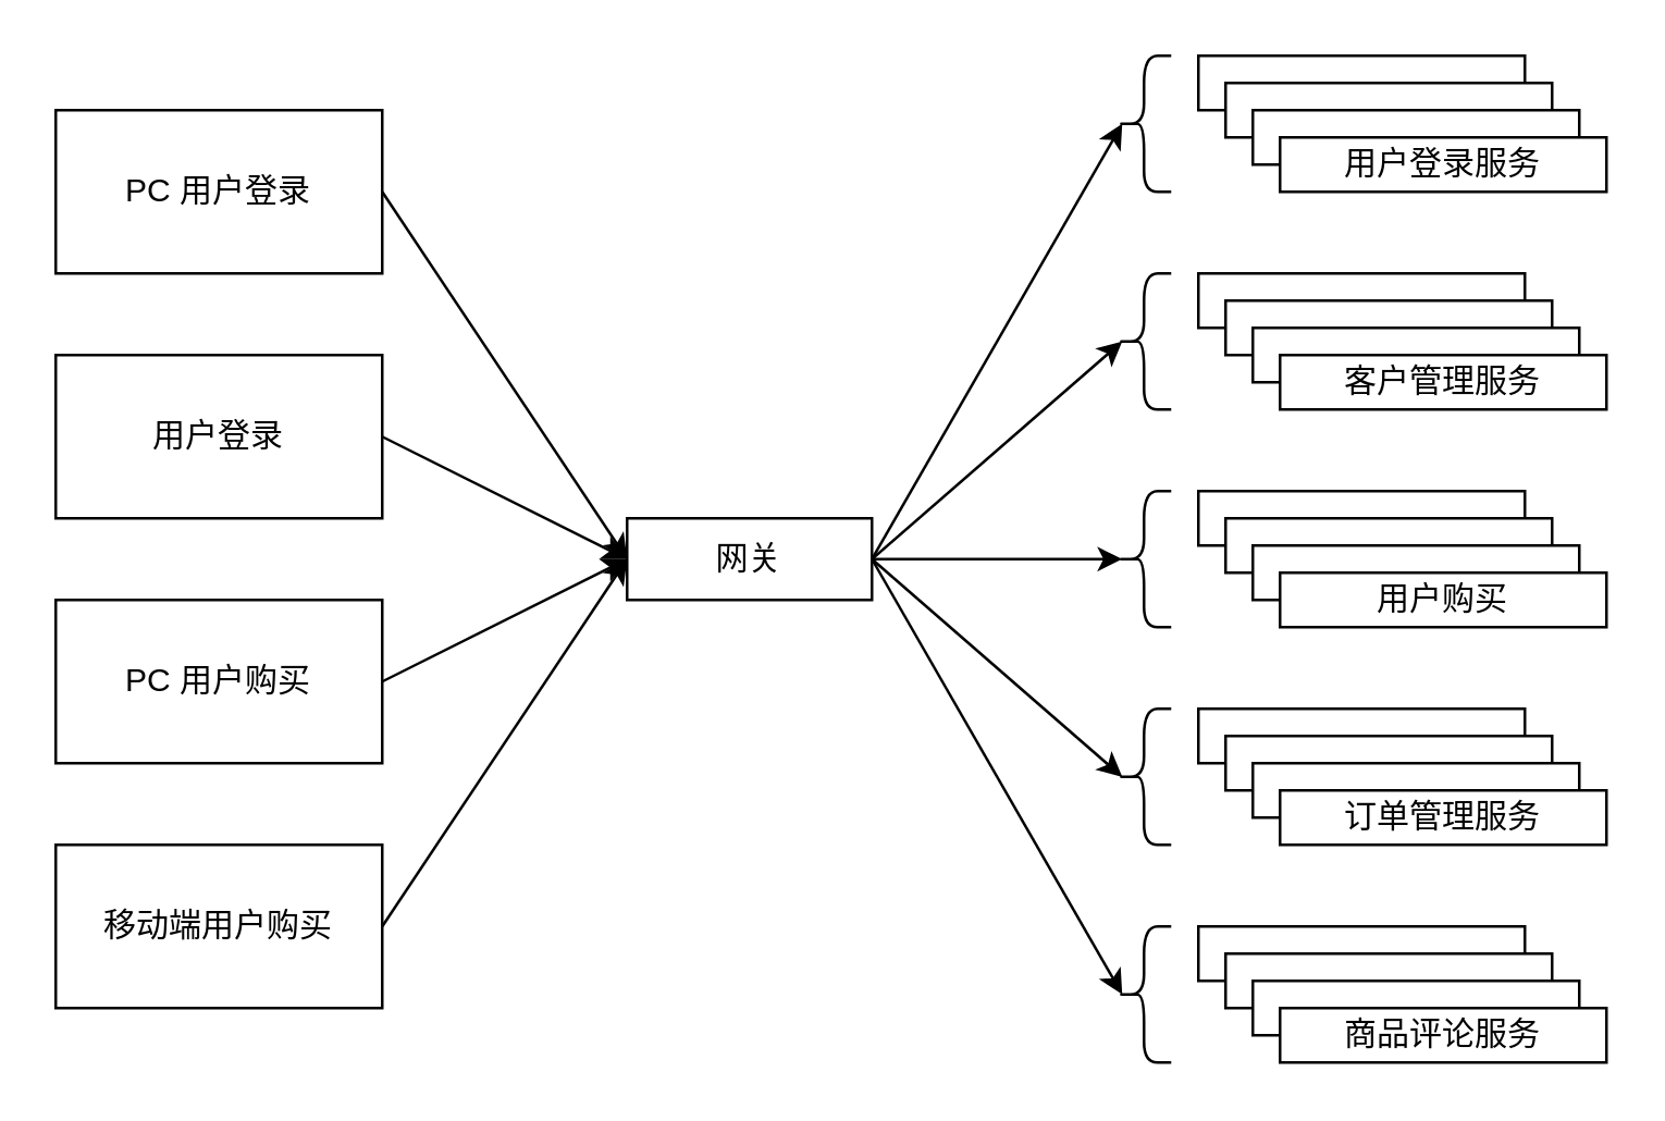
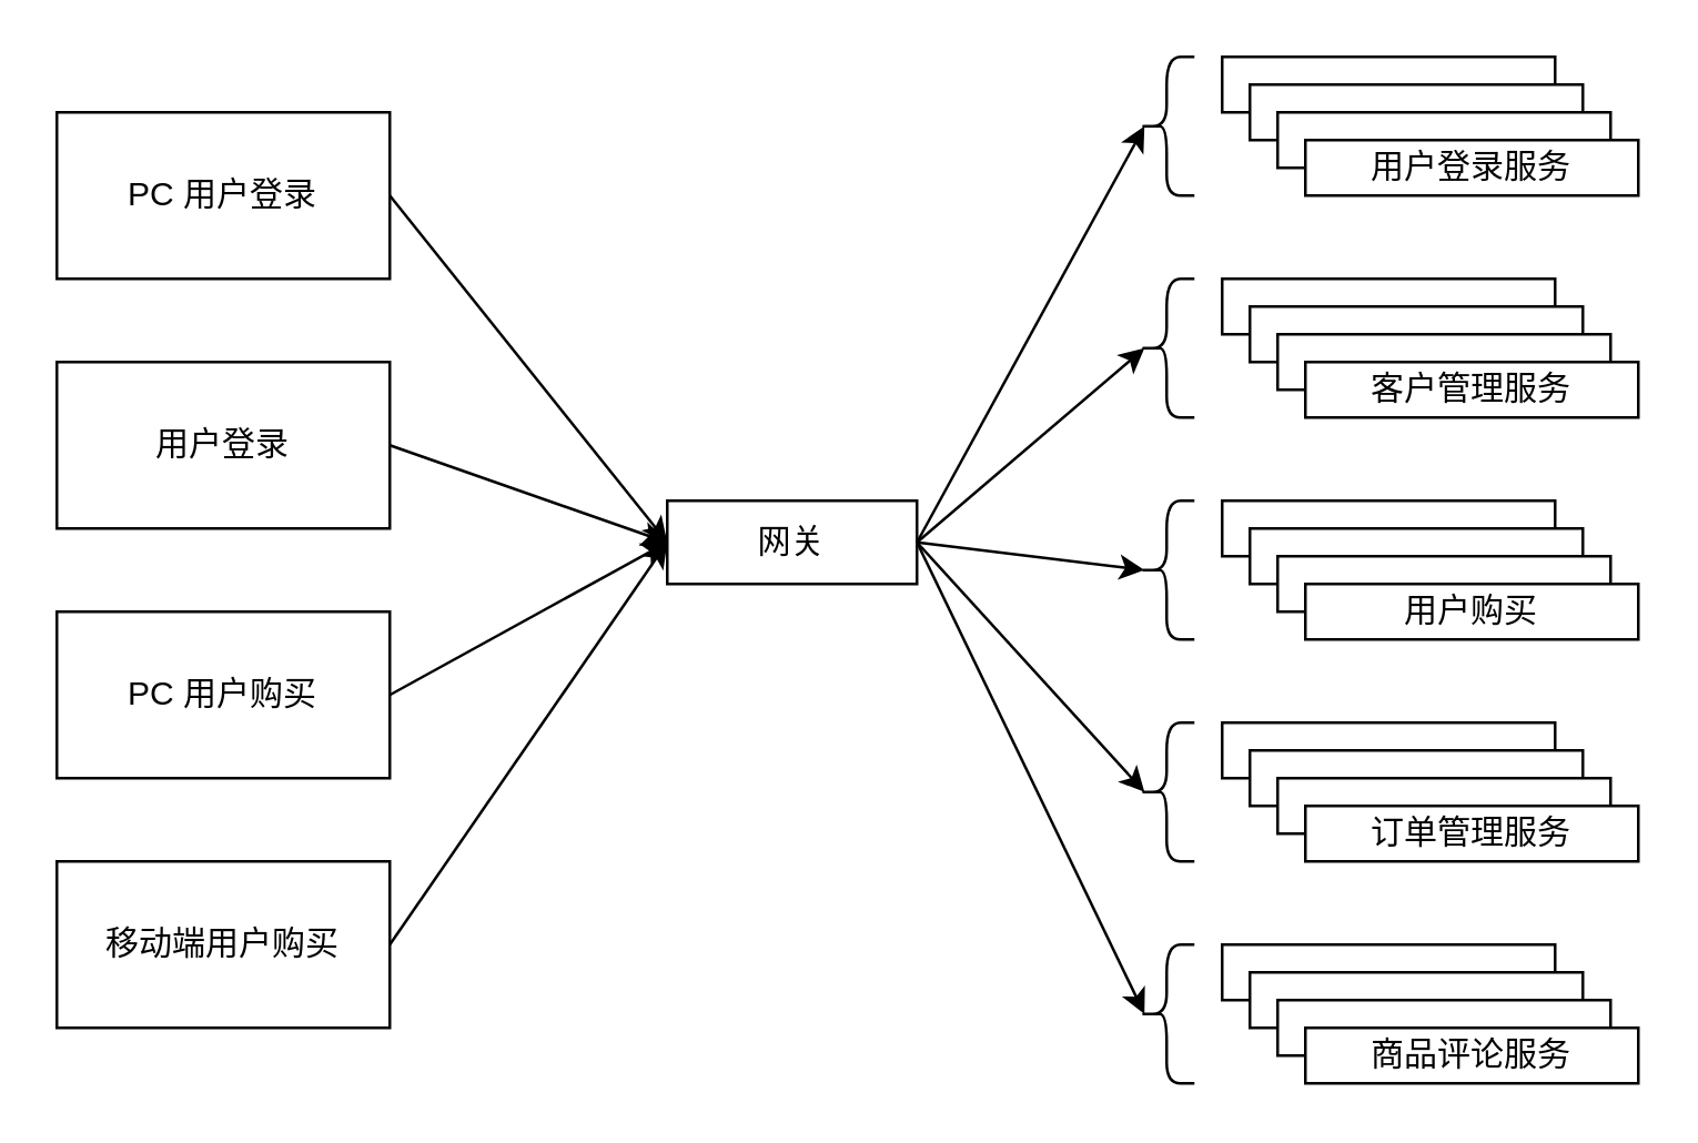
- <mxCell id="35" value="网关" style="rounded=0;whiteSpace=wrap;html=1;" vertex="1" parent="1"><mxGeometry x="230" y="190" width="90" height="30" as="geometry" /></mxCell>
+ <mxCell id="35" value="网关" style="rounded=0;whiteSpace=wrap;html=1;" vertex="1" parent="1"><mxGeometry x="240" y="180" width="90" height="30" as="geometry" /></mxCell>
